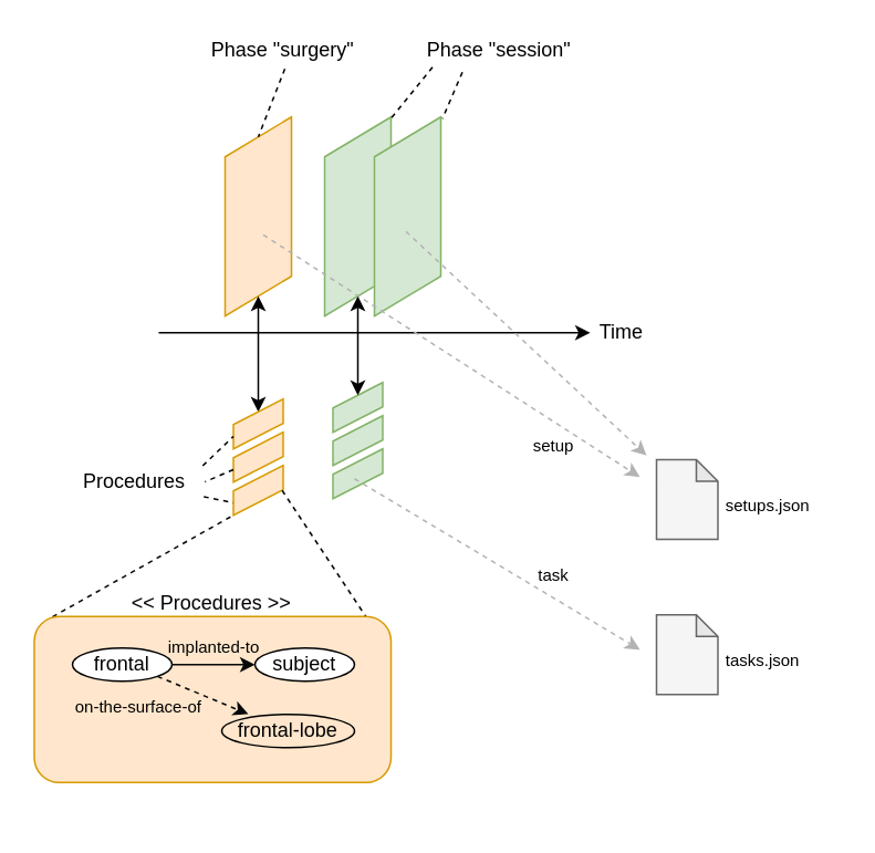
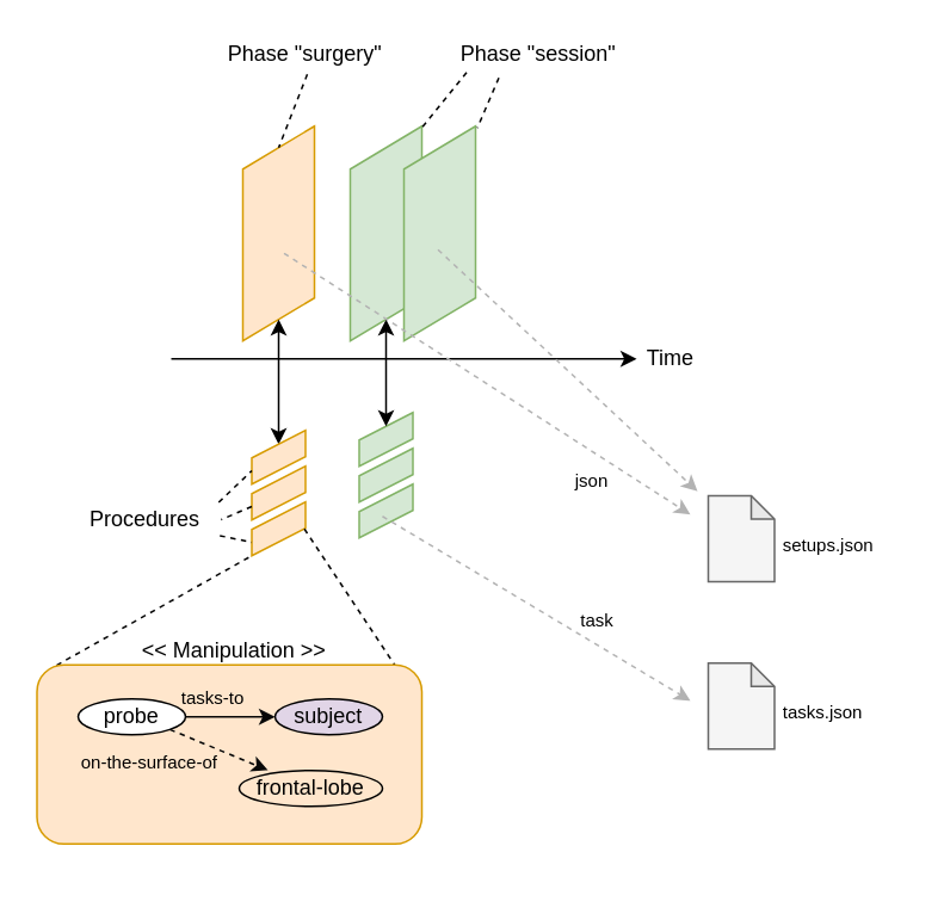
- <mxCell id="38" value="setup" style="text;html=1;resizable=0;points=[];autosize=1;align=left;verticalAlign=top;spacingTop=-4;fontSize=10;" parent="1" vertex="1"><mxGeometry x="319" y="260" width="40" height="10" as="geometry" /></mxCell>
+ <mxCell id="38" value="json" style="text;html=1;resizable=0;points=[];autosize=1;align=left;verticalAlign=top;spacingTop=-4;fontSize=10;" parent="1" vertex="1"><mxGeometry x="319" y="260" width="40" height="10" as="geometry" /></mxCell>
- <mxCell id="43" value="&amp;lt;&amp;lt; Procedures &amp;gt;&amp;gt;" style="text;html=1;resizable=0;points=[];autosize=1;align=left;verticalAlign=top;spacingTop=-4;" parent="1" vertex="1"><mxGeometry x="77" y="352.5" width="120" height="20" as="geometry" /></mxCell>
+ <mxCell id="43" value="&amp;lt;&amp;lt; Manipulation &amp;gt;&amp;gt;" style="text;html=1;resizable=0;points=[];autosize=1;align=left;verticalAlign=top;spacingTop=-4;" parent="1" vertex="1"><mxGeometry x="77" y="352.5" width="120" height="20" as="geometry" /></mxCell>
- <mxCell id="35" value="implanted-to" style="text;html=1;resizable=0;points=[];autosize=1;align=left;verticalAlign=top;spacingTop=-4;fontSize=10;" parent="28" vertex="1"><mxGeometry x="78.5" y="9.5" width="80" height="20" as="geometry" /></mxCell>
+ <mxCell id="35" value="tasks-to" style="text;html=1;resizable=0;points=[];autosize=1;align=left;verticalAlign=top;spacingTop=-4;fontSize=10;" parent="28" vertex="1"><mxGeometry x="78.5" y="9.5" width="80" height="20" as="geometry" /></mxCell>
- <mxCell id="30" value="frontal" style="ellipse;whiteSpace=wrap;html=1;" parent="28" vertex="1"><mxGeometry x="23" y="19" width="60" height="20" as="geometry" /></mxCell>
+ <mxCell id="30" value="probe" style="ellipse;whiteSpace=wrap;html=1;" parent="28" vertex="1"><mxGeometry x="23" y="19" width="60" height="20" as="geometry" /></mxCell>
- <mxCell id="32" value="subject" style="ellipse;whiteSpace=wrap;html=1;" parent="28" vertex="1"><mxGeometry x="133" y="19" width="60" height="20" as="geometry" /></mxCell>
+ <mxCell id="32" value="subject" style="ellipse;whiteSpace=wrap;html=1;fillColor=#e1d5e7;" parent="28" vertex="1"><mxGeometry x="133" y="19" width="60" height="20" as="geometry" /></mxCell>
